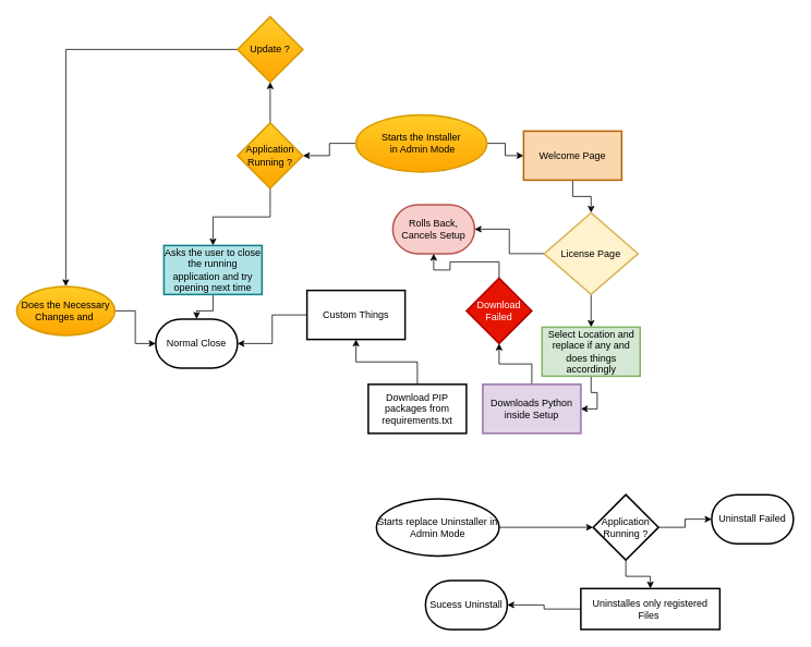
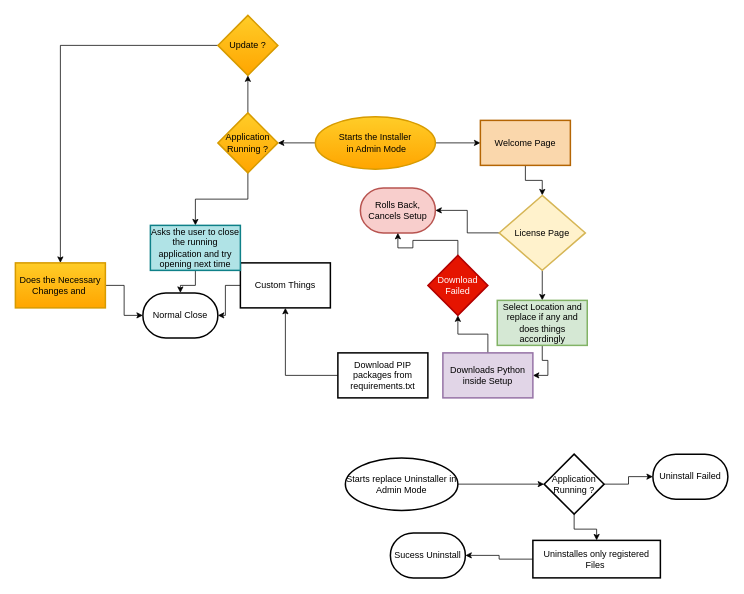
- <mxCell id="4" value="Starts the Installer&lt;br&gt;&amp;nbsp;in Admin Mode" style="strokeWidth=2;html=1;shape=mxgraph.flowchart.start_1;whiteSpace=wrap;fillColor=#ffcd28;gradientColor=#ffa500;strokeColor=#d79b00;" vertex="1" parent="1"><mxGeometry x="435" y="140" width="160" height="70" as="geometry" /></mxCell>
+ <mxCell id="4" value="Starts the Installer&lt;br&gt;&amp;nbsp;in Admin Mode" style="strokeWidth=2;html=1;shape=mxgraph.flowchart.start_1;whiteSpace=wrap;fillColor=#ffcd28;gradientColor=#ffa500;strokeColor=#d79b00;" vertex="1" parent="1"><mxGeometry x="420" y="155" width="160" height="70" as="geometry" /></mxCell>
- <mxCell id="29" value="Does the Necessary Changes and&amp;nbsp;" style="ellipse;whiteSpace=wrap;html=1;fillColor=#ffcd28;strokeColor=#d79b00;strokeWidth=2;gradientColor=#ffa500;" vertex="1" parent="1"><mxGeometry x="20" y="350" width="120" height="60" as="geometry" /></mxCell>
+ <mxCell id="29" value="Does the Necessary Changes and&amp;nbsp;" style="whiteSpace=wrap;html=1;fillColor=#ffcd28;strokeColor=#d79b00;strokeWidth=2;gradientColor=#ffa500;" vertex="1" parent="1"><mxGeometry x="20" y="350" width="120" height="60" as="geometry" /></mxCell>
- <mxCell id="20" value="Custom Things" style="whiteSpace=wrap;html=1;strokeWidth=2;" vertex="1" parent="1"><mxGeometry x="375" y="355" width="120" height="60" as="geometry" /></mxCell>
+ <mxCell id="20" value="Custom Things" style="whiteSpace=wrap;html=1;strokeWidth=2;" vertex="1" parent="1"><mxGeometry x="320" y="350" width="120" height="60" as="geometry" /></mxCell>
